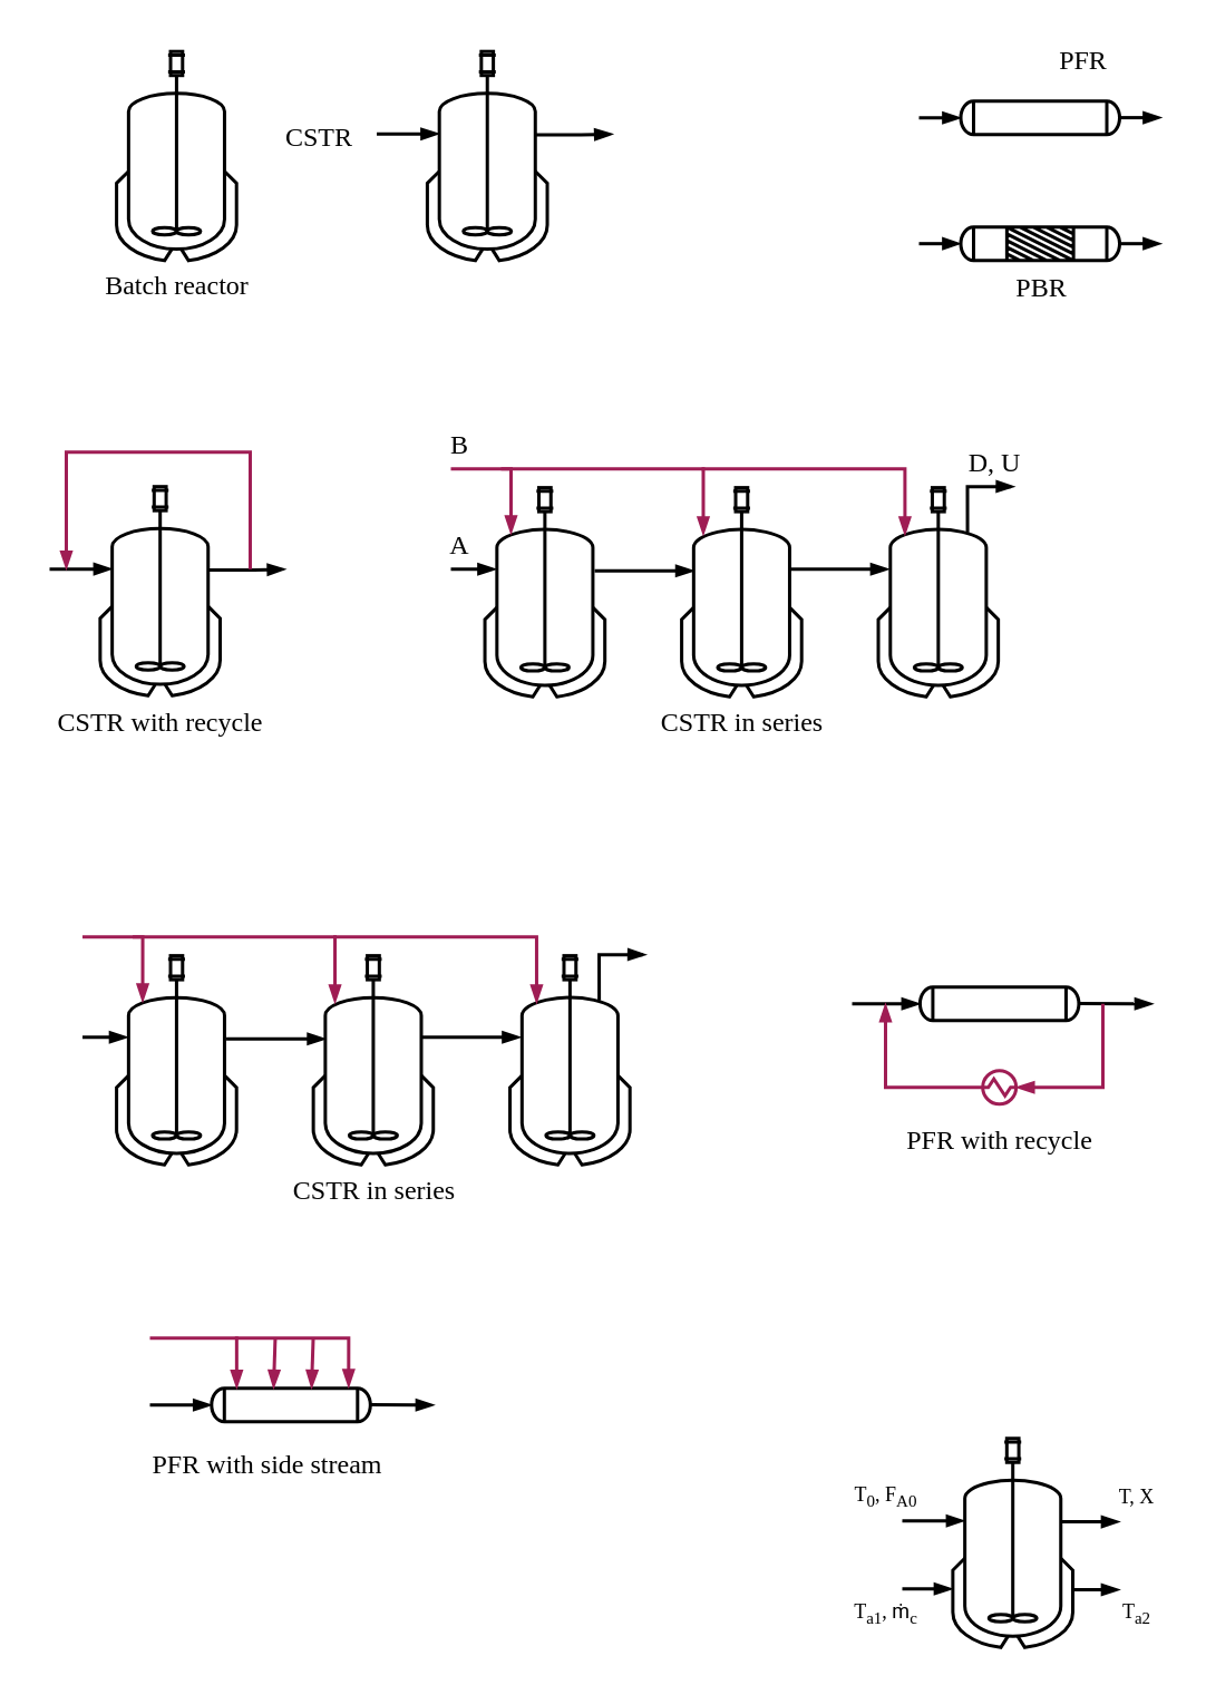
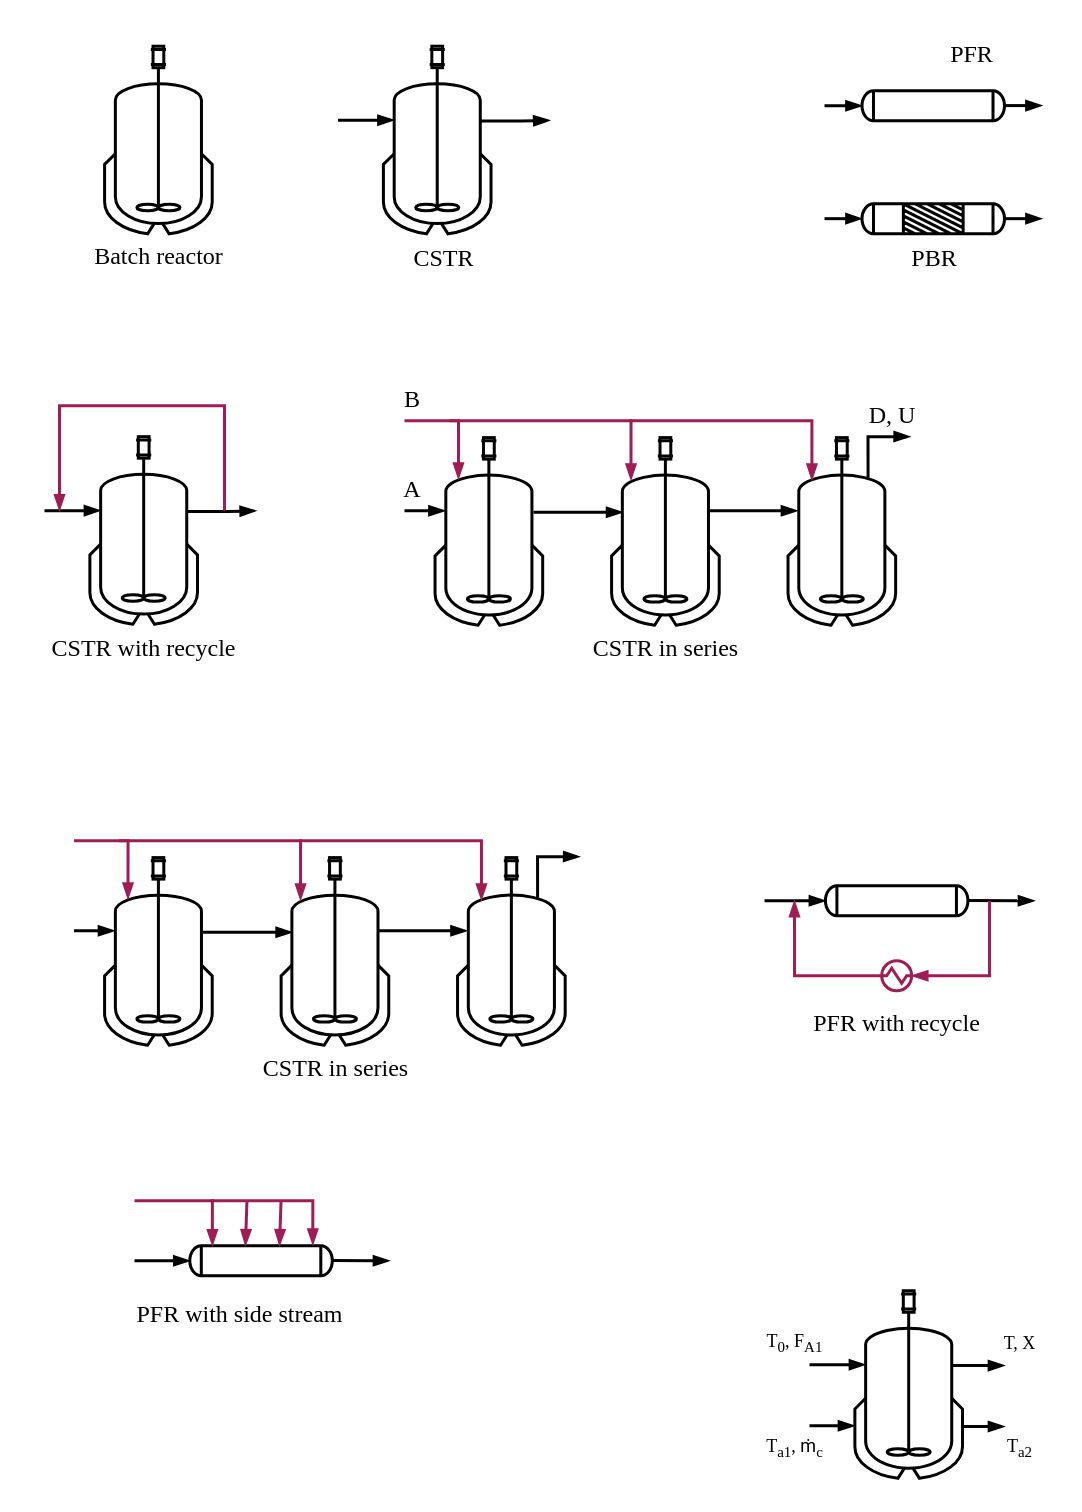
- <mxCell id="8" value="CSTR" style="text;html=1;align=center;verticalAlign=middle;resizable=0;points=[];autosize=1;strokeColor=none;fillColor=none;fontFamily=IBM Plex sans;fontSize=16;" parent="1" vertex="1"><mxGeometry x="160.25" y="65.68" width="60" height="30" as="geometry" /></mxCell>
+ <mxCell id="8" value="CSTR" style="text;html=1;align=center;verticalAlign=middle;resizable=0;points=[];autosize=1;strokeColor=none;fillColor=none;fontFamily=IBM Plex sans;fontSize=16;" parent="1" vertex="1"><mxGeometry x="265.25" y="155.68" width="60" height="30" as="geometry" /></mxCell>
- <mxCell id="66" value="T&lt;sub&gt;0&lt;/sub&gt;, F&lt;sub&gt;A0&lt;/sub&gt;" style="text;html=1;align=center;verticalAlign=middle;resizable=0;points=[];autosize=1;strokeColor=none;fillColor=none;fontFamily=IBM Plex sans;" vertex="1" parent="1"><mxGeometry x="499" y="880" width="60" height="30" as="geometry" /></mxCell>
+ <mxCell id="66" value="T&lt;sub&gt;0&lt;/sub&gt;, F&lt;sub&gt;A1&lt;/sub&gt;" style="text;html=1;align=center;verticalAlign=middle;resizable=0;points=[];autosize=1;strokeColor=none;fillColor=none;fontFamily=IBM Plex sans;" vertex="1" parent="1"><mxGeometry x="499" y="880" width="60" height="30" as="geometry" /></mxCell>
